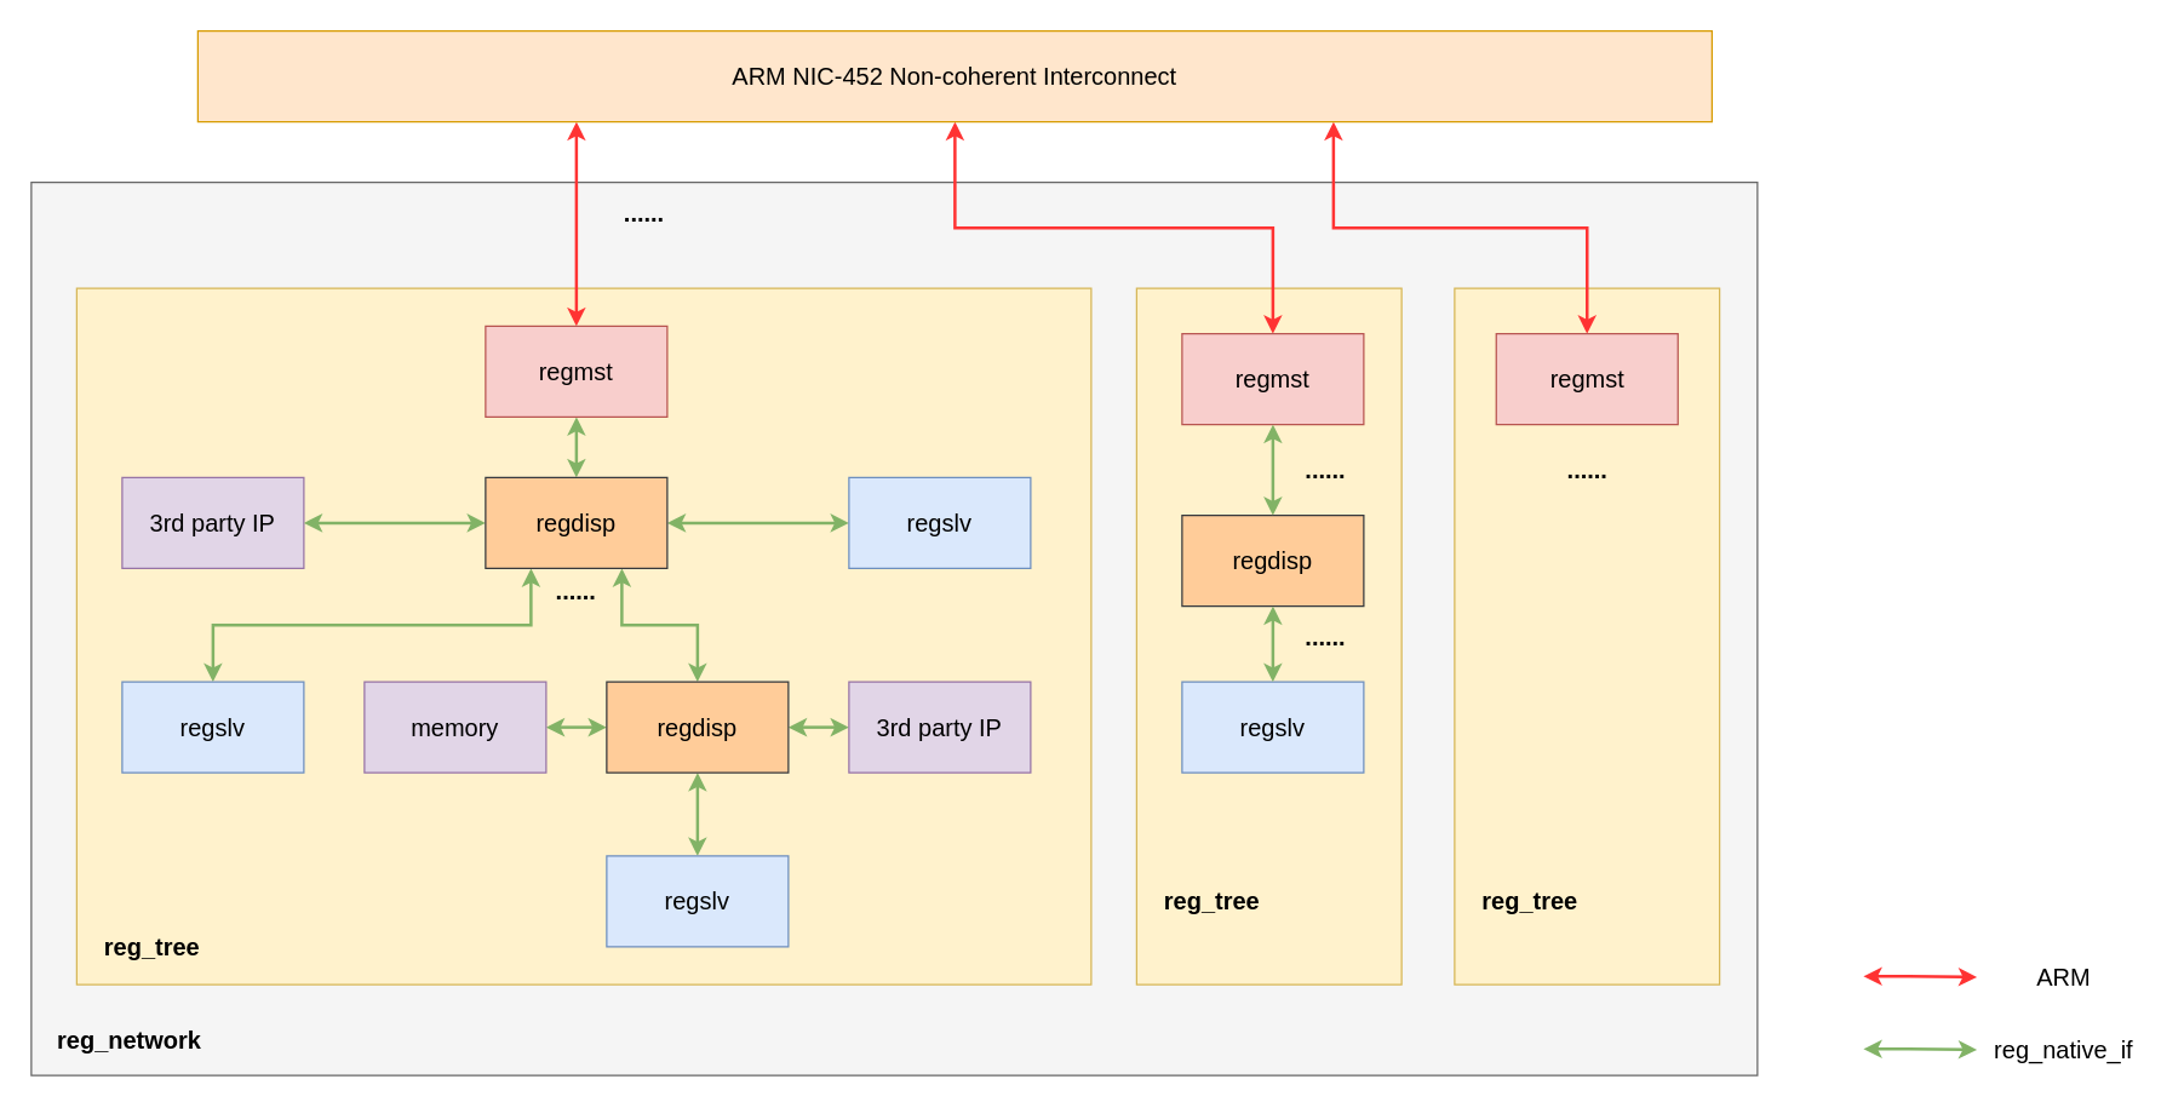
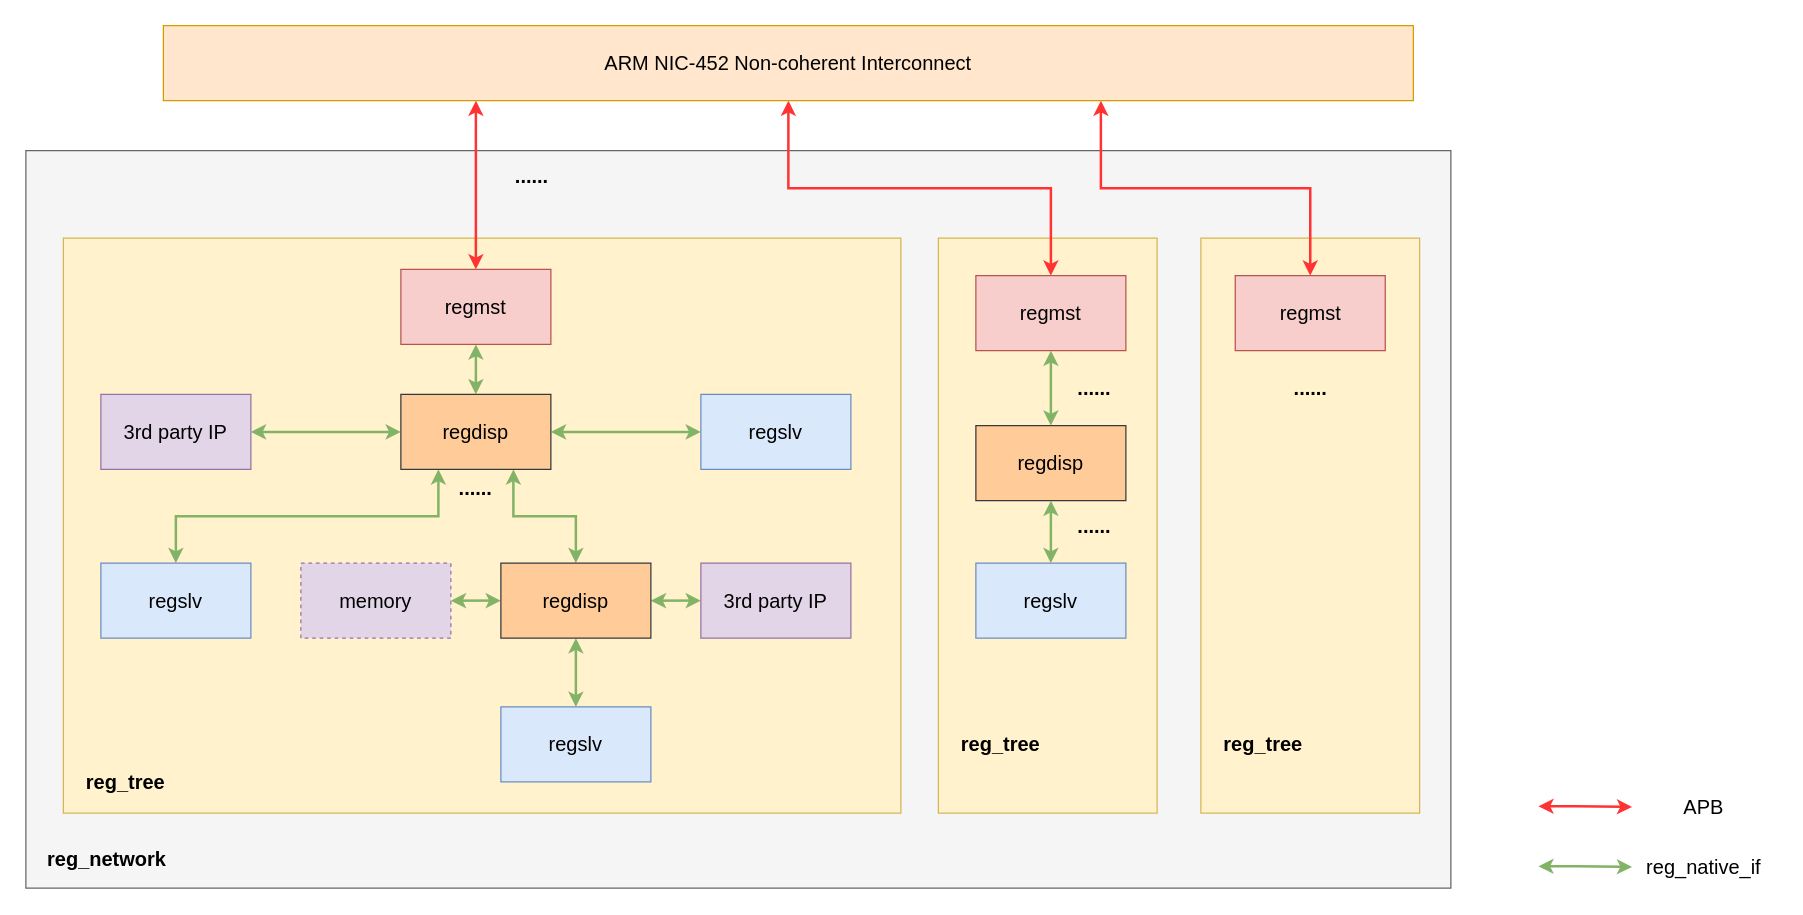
- <mxCell id="46" value="memory" style="rounded=0;whiteSpace=wrap;html=1;fontStyle=0;fontSize=16;fillColor=#e1d5e7;strokeColor=#9673a6;" parent="1" vertex="1"><mxGeometry x="240" y="450" width="120" height="60" as="geometry" /></mxCell>
+ <mxCell id="46" value="memory" style="rounded=0;whiteSpace=wrap;html=1;fontStyle=0;fontSize=16;fillColor=#e1d5e7;strokeColor=#9673a6;dashed=1;" parent="1" vertex="1"><mxGeometry x="240" y="450" width="120" height="60" as="geometry" /></mxCell>
- <mxCell id="29" value="ARM" style="text;html=1;strokeColor=none;fillColor=none;align=center;verticalAlign=middle;whiteSpace=wrap;rounded=0;fontSize=16;" parent="27" vertex="1"><mxGeometry x="45" width="115" height="30" as="geometry" /></mxCell>
+ <mxCell id="29" value="APB" style="text;html=1;strokeColor=none;fillColor=none;align=center;verticalAlign=middle;whiteSpace=wrap;rounded=0;fontSize=16;" parent="27" vertex="1"><mxGeometry x="45" width="115" height="30" as="geometry" /></mxCell>
